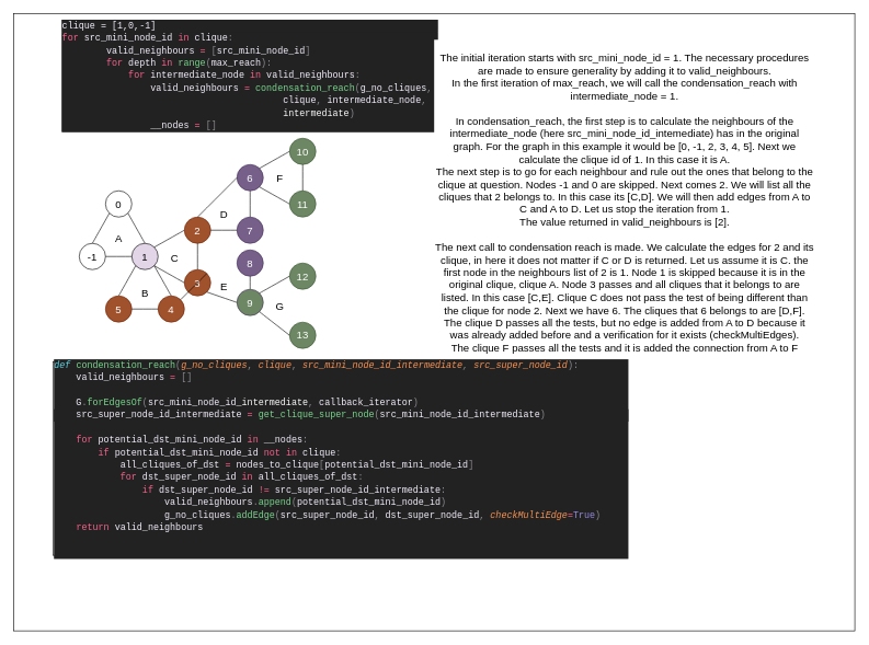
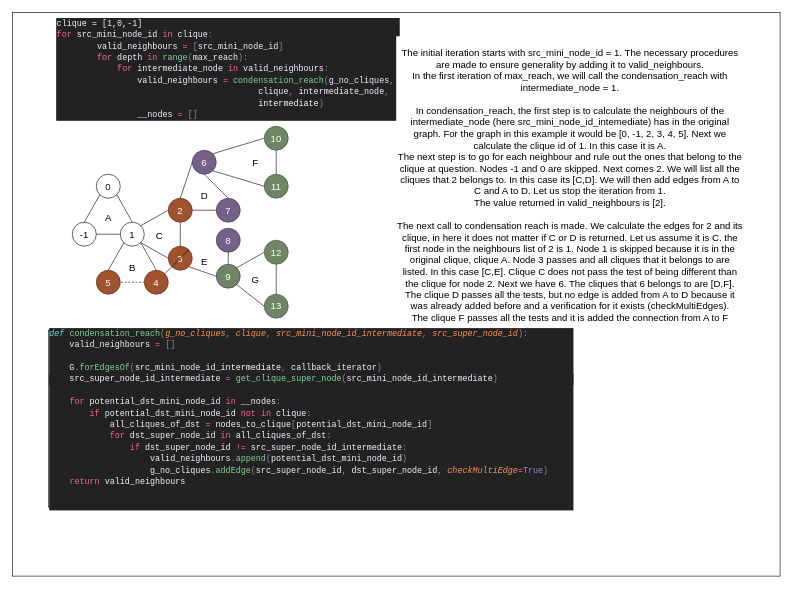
- <mxCell id="19" value="6" style="ellipse;whiteSpace=wrap;html=1;aspect=fixed;fontSize=16;fillColor=#76608a;fontColor=#ffffff;strokeColor=#432D57;" vertex="1" parent="1"><mxGeometry x="360" y="250" width="40" height="40" as="geometry" /></mxCell>
+ <mxCell id="19" value="6" style="ellipse;whiteSpace=wrap;html=1;aspect=fixed;fontSize=16;fillColor=#76608a;fontColor=#ffffff;strokeColor=#432D57;" vertex="1" parent="1"><mxGeometry x="320" y="250" width="40" height="40" as="geometry" /></mxCell>
- <mxCell id="5" value="1" style="ellipse;whiteSpace=wrap;html=1;aspect=fixed;fontSize=16;fillColor=#e1d5e7;" vertex="1" parent="1"><mxGeometry x="200" y="370" width="40" height="40" as="geometry" /></mxCell>
+ <mxCell id="5" value="1" style="ellipse;whiteSpace=wrap;html=1;aspect=fixed;fontSize=16;" vertex="1" parent="1"><mxGeometry x="200" y="370" width="40" height="40" as="geometry" /></mxCell>
+ <mxCell id="38" value="" style="endArrow=none;html=1;rounded=0;fontSize=12;startSize=8;endSize=8;curved=1;exitX=0.5;exitY=0;exitDx=0;exitDy=0;entryX=0.5;entryY=1;entryDx=0;entryDy=0;" edge="1" parent="1" source="29" target="30"><mxGeometry width="50" height="50" relative="1" as="geometry"><mxPoint x="404" y="456" as="sourcePoint" /><mxPoint x="450" y="430" as="targetPoint" /></mxGeometry></mxCell>
- <mxCell id="15" value="" style="endArrow=none;html=1;rounded=0;fontSize=12;startSize=8;endSize=8;curved=1;entryX=1;entryY=0.5;entryDx=0;entryDy=0;exitX=0;exitY=0.5;exitDx=0;exitDy=0;" edge="1" parent="1" source="9" target="8"><mxGeometry width="50" height="50" relative="1" as="geometry"><mxPoint x="270" y="460" as="sourcePoint" /><mxPoint x="244" y="414" as="targetPoint" /></mxGeometry></mxCell>
+ <mxCell id="15" value="" style="endArrow=none;html=1;rounded=0;fontSize=12;startSize=8;endSize=8;curved=1;entryX=1;entryY=0.5;entryDx=0;entryDy=0;exitX=0;exitY=0.5;exitDx=0;exitDy=0;dashed=1;" edge="1" parent="1" source="9" target="8"><mxGeometry width="50" height="50" relative="1" as="geometry"><mxPoint x="270" y="460" as="sourcePoint" /><mxPoint x="244" y="414" as="targetPoint" /></mxGeometry></mxCell>
